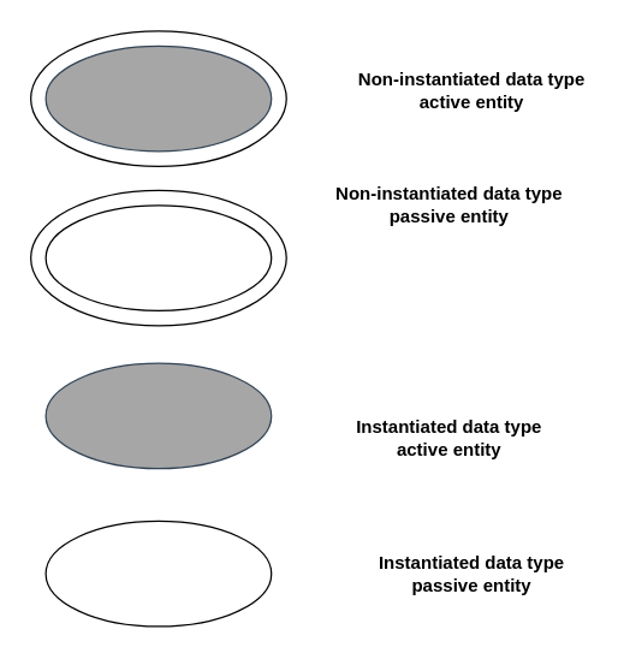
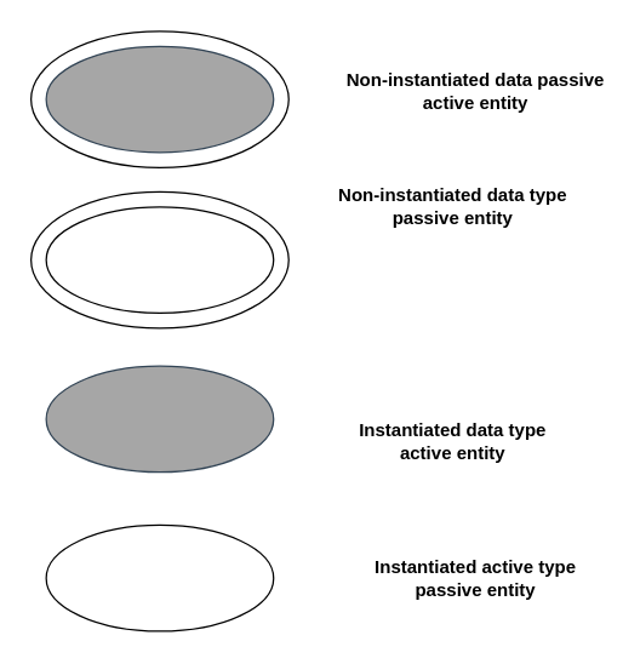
- <mxCell id="8" value="&lt;div&gt;Non-instantiated data type&lt;/div&gt;&lt;div&gt;active entity&lt;br&gt;&lt;/div&gt;" style="text;html=1;align=center;verticalAlign=middle;resizable=0;points=[];autosize=1;strokeColor=none;fillColor=none;fontStyle=1" vertex="1" parent="1"><mxGeometry x="236.5" y="39" width="152" height="41" as="geometry" /></mxCell>
+ <mxCell id="8" value="&lt;div&gt;Non-instantiated data passive&lt;/div&gt;&lt;div&gt;active entity&lt;br&gt;&lt;/div&gt;" style="text;html=1;align=center;verticalAlign=middle;resizable=0;points=[];autosize=1;strokeColor=none;fillColor=none;fontStyle=1" vertex="1" parent="1"><mxGeometry x="236.5" y="39" width="152" height="41" as="geometry" /></mxCell>
- <mxCell id="11" value="&lt;div&gt;Instantiated data type&lt;/div&gt;&lt;div&gt;passive entity&lt;br&gt;&lt;/div&gt;" style="text;html=1;align=center;verticalAlign=middle;resizable=0;points=[];autosize=1;strokeColor=none;fillColor=none;fontStyle=1" vertex="1" parent="1"><mxGeometry x="248.5" y="360.5" width="128" height="41" as="geometry" /></mxCell>
+ <mxCell id="11" value="&lt;div&gt;Instantiated active type&lt;/div&gt;&lt;div&gt;passive entity&lt;br&gt;&lt;/div&gt;" style="text;html=1;align=center;verticalAlign=middle;resizable=0;points=[];autosize=1;strokeColor=none;fillColor=none;fontStyle=1" vertex="1" parent="1"><mxGeometry x="248.5" y="360.5" width="128" height="41" as="geometry" /></mxCell>
